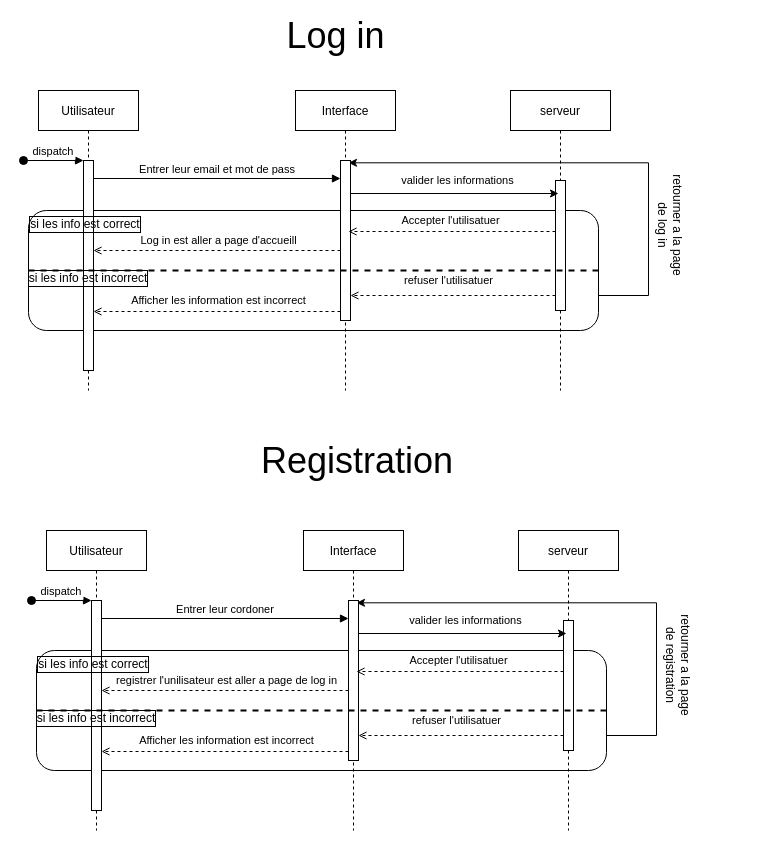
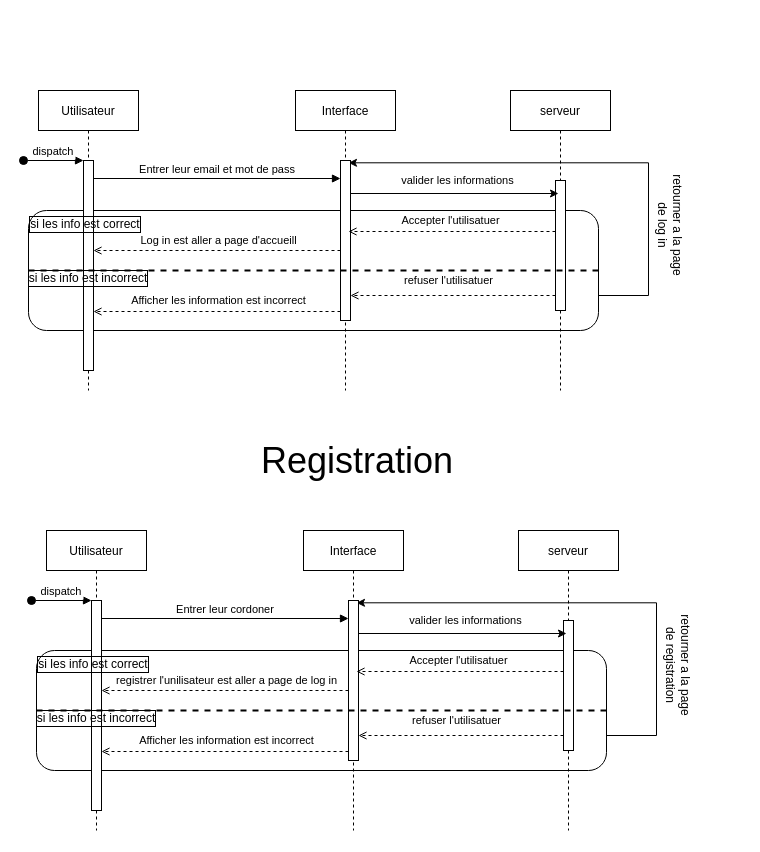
- <mxCell id="43" value="&lt;span style=&quot;font-size: 36px&quot;&gt;Log in&lt;/span&gt;" style="text;html=1;strokeColor=none;fillColor=none;align=center;verticalAlign=middle;whiteSpace=wrap;rounded=0;labelBorderColor=none;" parent="1" vertex="1"><mxGeometry x="263" y="20" width="145" height="30" as="geometry" /></mxCell>
